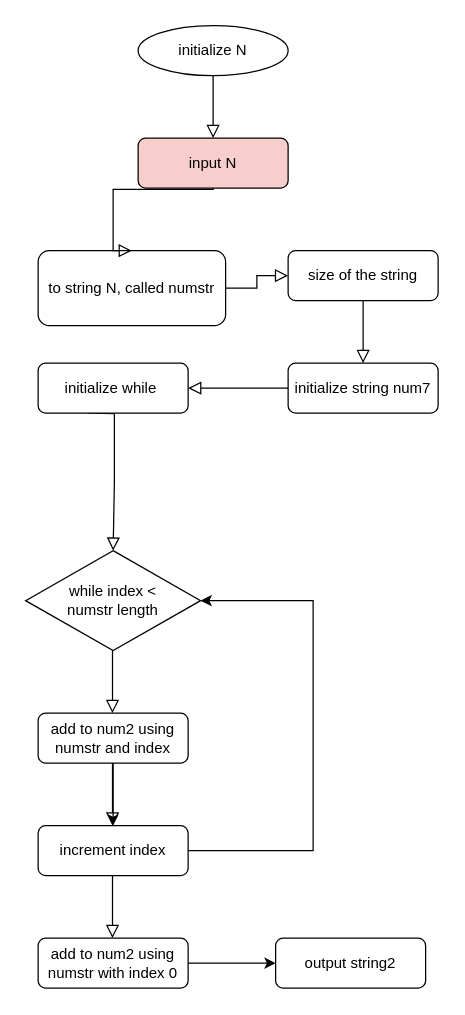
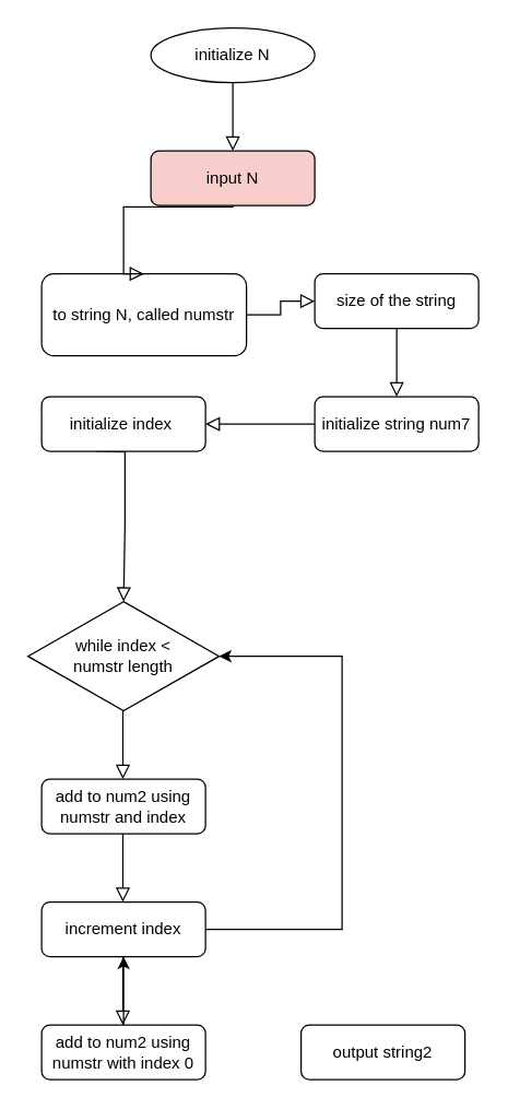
- <mxCell id="11" value="initialize while&amp;nbsp;" style="rounded=1;whiteSpace=wrap;html=1;fontSize=12;glass=0;strokeWidth=1;shadow=0;" vertex="1" parent="1"><mxGeometry x="30" y="290" width="120" height="40" as="geometry" /></mxCell>
+ <mxCell id="11" value="initialize index&amp;nbsp;" style="rounded=1;whiteSpace=wrap;html=1;fontSize=12;glass=0;strokeWidth=1;shadow=0;" vertex="1" parent="1"><mxGeometry x="30" y="290" width="120" height="40" as="geometry" /></mxCell>
- <mxCell id="14" value="" style="edgeStyle=orthogonalEdgeStyle;rounded=0;orthogonalLoop=1;jettySize=auto;html=1;" edge="1" parent="1" source="15" target="17"><mxGeometry relative="1" as="geometry" /></mxCell>
- <mxCell id="20" value="" style="edgeStyle=orthogonalEdgeStyle;rounded=0;orthogonalLoop=1;jettySize=auto;html=1;" edge="1" parent="1" source="21" target="22"><mxGeometry relative="1" as="geometry" /></mxCell>
+ <mxCell id="20" value="" style="edgeStyle=orthogonalEdgeStyle;rounded=0;orthogonalLoop=1;jettySize=auto;html=1;" edge="1" parent="1" source="21" target="17"><mxGeometry relative="1" as="geometry" /></mxCell>
